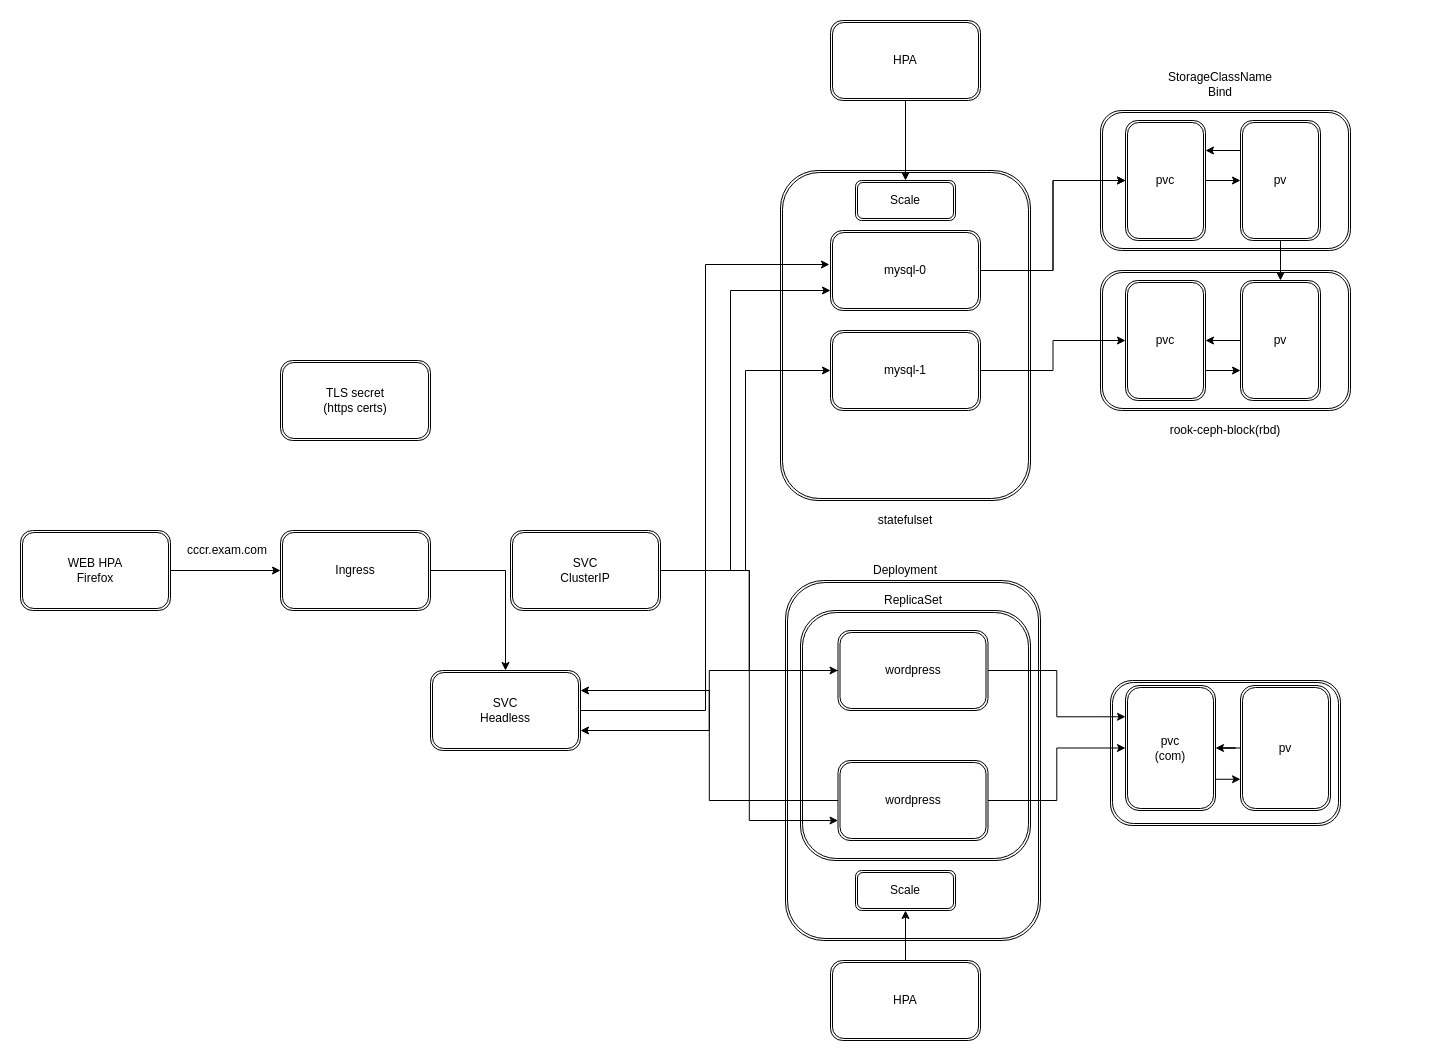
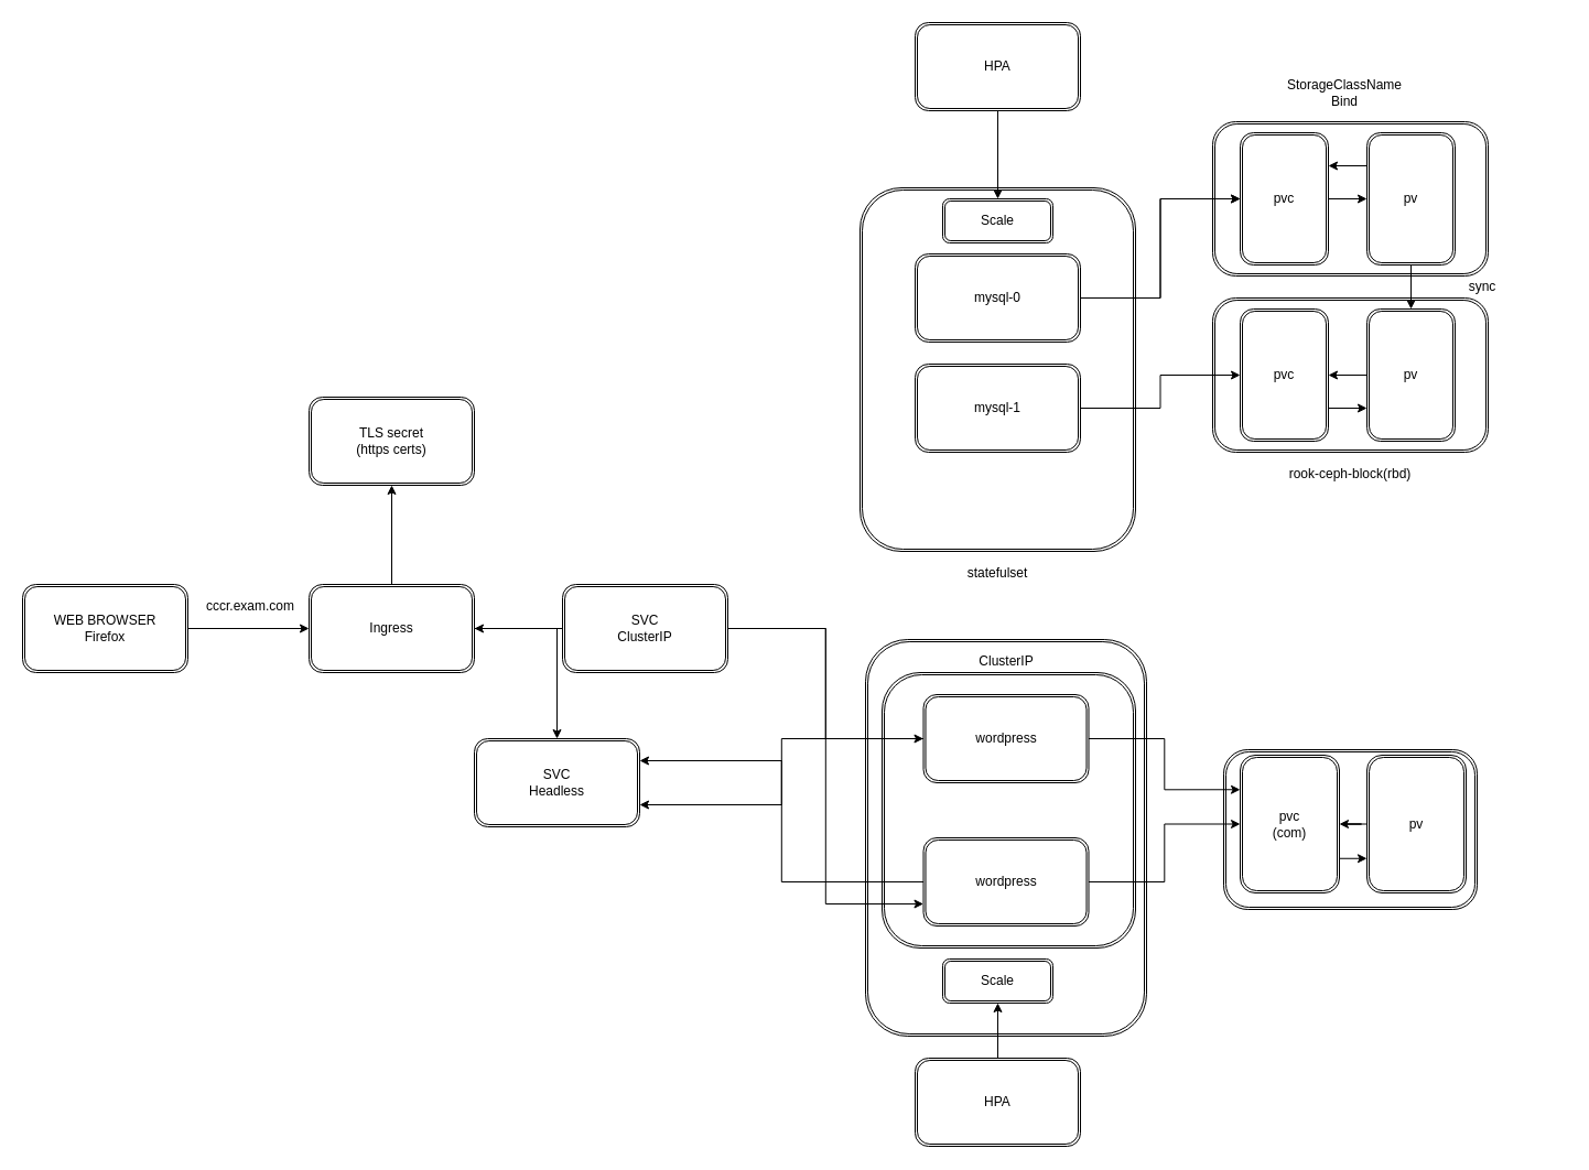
+ <mxCell id="57" value="sync" style="text;html=1;strokeColor=none;fillColor=none;align=center;verticalAlign=middle;whiteSpace=wrap;rounded=0;" vertex="1" parent="1"><mxGeometry x="1270" y="250" width="150" height="20" as="geometry" /></mxCell>
- <mxCell id="14" style="edgeStyle=orthogonalEdgeStyle;rounded=0;orthogonalLoop=1;jettySize=auto;html=1;exitX=1;exitY=0.5;exitDx=0;exitDy=0;entryX=0;entryY=0.75;entryDx=0;entryDy=0;" edge="1" parent="1" source="18" target="23"><mxGeometry relative="1" as="geometry"><mxPoint x="690" y="190" as="targetPoint" /><Array as="points"><mxPoint x="730" y="570" /><mxPoint x="730" y="290" /></Array></mxGeometry></mxCell>
- <mxCell id="15" style="edgeStyle=orthogonalEdgeStyle;rounded=0;orthogonalLoop=1;jettySize=auto;html=1;entryX=0;entryY=0.5;entryDx=0;entryDy=0;" edge="1" parent="1" source="18" target="25"><mxGeometry relative="1" as="geometry"><mxPoint x="730" y="390" as="targetPoint" /></mxGeometry></mxCell>
+ <mxCell id="15" style="edgeStyle=orthogonalEdgeStyle;rounded=0;orthogonalLoop=1;jettySize=auto;html=1;" edge="1" parent="1" source="18" target="10"><mxGeometry relative="1" as="geometry"><mxPoint x="730" y="390" as="targetPoint" /></mxGeometry></mxCell>
+ <mxCell id="9" style="edgeStyle=orthogonalEdgeStyle;rounded=0;orthogonalLoop=1;jettySize=auto;html=1;entryX=0.5;entryY=1;entryDx=0;entryDy=0;" edge="1" parent="1" source="10" target="54"><mxGeometry relative="1" as="geometry" /></mxCell>
- <mxCell id="19" style="edgeStyle=orthogonalEdgeStyle;rounded=0;orthogonalLoop=1;jettySize=auto;html=1;entryX=-0.007;entryY=0.425;entryDx=0;entryDy=0;entryPerimeter=0;" edge="1" parent="1" source="20" target="23"><mxGeometry relative="1" as="geometry" /></mxCell>
- <mxCell id="12" value="WEB HPA&lt;br&gt;&lt;div&gt;Firefox&lt;/div&gt;" style="shape=ext;double=1;rounded=1;whiteSpace=wrap;html=1;" vertex="1" parent="1"><mxGeometry x="20" y="530" width="150" height="80" as="geometry" /></mxCell>
+ <mxCell id="12" value="WEB BROWSER&lt;br&gt;&lt;div&gt;Firefox&lt;/div&gt;" style="shape=ext;double=1;rounded=1;whiteSpace=wrap;html=1;" vertex="1" parent="1"><mxGeometry x="20" y="530" width="150" height="80" as="geometry" /></mxCell>
- <mxCell id="52" value="Deployment" style="text;html=1;strokeColor=none;fillColor=none;align=center;verticalAlign=middle;whiteSpace=wrap;rounded=0;" vertex="1" parent="1"><mxGeometry x="885" y="560" width="40" height="20" as="geometry" /></mxCell>
- <mxCell id="45" value="ReplicaSet" style="text;html=1;strokeColor=none;fillColor=none;align=center;verticalAlign=middle;whiteSpace=wrap;rounded=0;" vertex="1" parent="1"><mxGeometry x="892.5" y="590" width="40" height="20" as="geometry" /></mxCell>
+ <mxCell id="45" value="ClusterIP" style="text;html=1;strokeColor=none;fillColor=none;align=center;verticalAlign=middle;whiteSpace=wrap;rounded=0;" vertex="1" parent="1"><mxGeometry x="892.5" y="590" width="40" height="20" as="geometry" /></mxCell>
